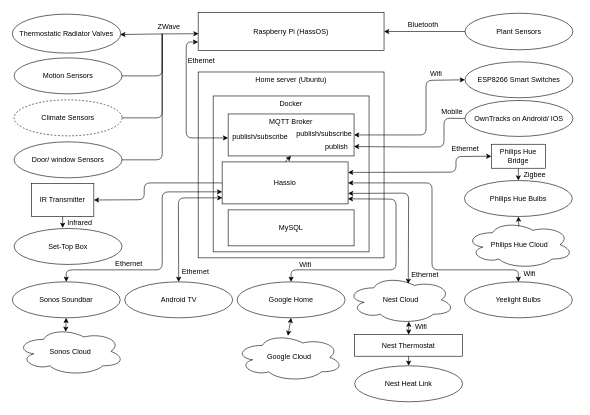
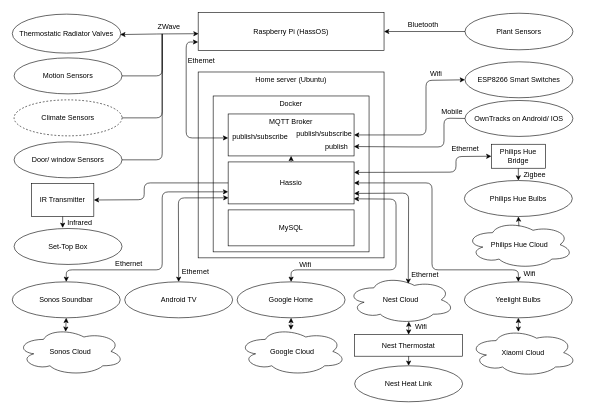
- <mxCell id="7" value="Hassio&lt;br&gt;" style="rounded=0;whiteSpace=wrap;html=1;align=center;" vertex="1" parent="4"><mxGeometry x="40" y="150" width="210" height="70" as="geometry" /></mxCell>
+ <mxCell id="7" value="Hassio&lt;br&gt;" style="rounded=0;whiteSpace=wrap;html=1;align=center;" vertex="1" parent="4"><mxGeometry x="50" y="150" width="210" height="70" as="geometry" /></mxCell>
+ <mxCell id="50" value="" style="endArrow=classic;html=1;exitX=0.456;exitY=0.065;exitDx=0;exitDy=0;exitPerimeter=0;entryX=0.5;entryY=1;entryDx=0;entryDy=0;startArrow=classic;startFill=1;" edge="1" parent="1" source="43" target="42"><mxGeometry width="50" height="50" relative="1" as="geometry"><mxPoint x="687.167" y="544.667" as="sourcePoint" /><mxPoint x="960" y="539" as="targetPoint" /></mxGeometry></mxCell>
+ <mxCell id="43" value="Xiaomi Cloud" style="ellipse;shape=cloud;whiteSpace=wrap;html=1;align=center;" vertex="1" parent="1"><mxGeometry x="782" y="547" width="180" height="80" as="geometry" /></mxCell>
- <mxCell id="36" value="Google Cloud" style="ellipse;shape=cloud;whiteSpace=wrap;html=1;align=center;" vertex="1" parent="1"><mxGeometry x="392" y="555" width="180" height="80" as="geometry" /></mxCell>
+ <mxCell id="36" value="Google Cloud" style="ellipse;shape=cloud;whiteSpace=wrap;html=1;align=center;" vertex="1" parent="1"><mxGeometry x="397" y="545" width="180" height="80" as="geometry" /></mxCell>
